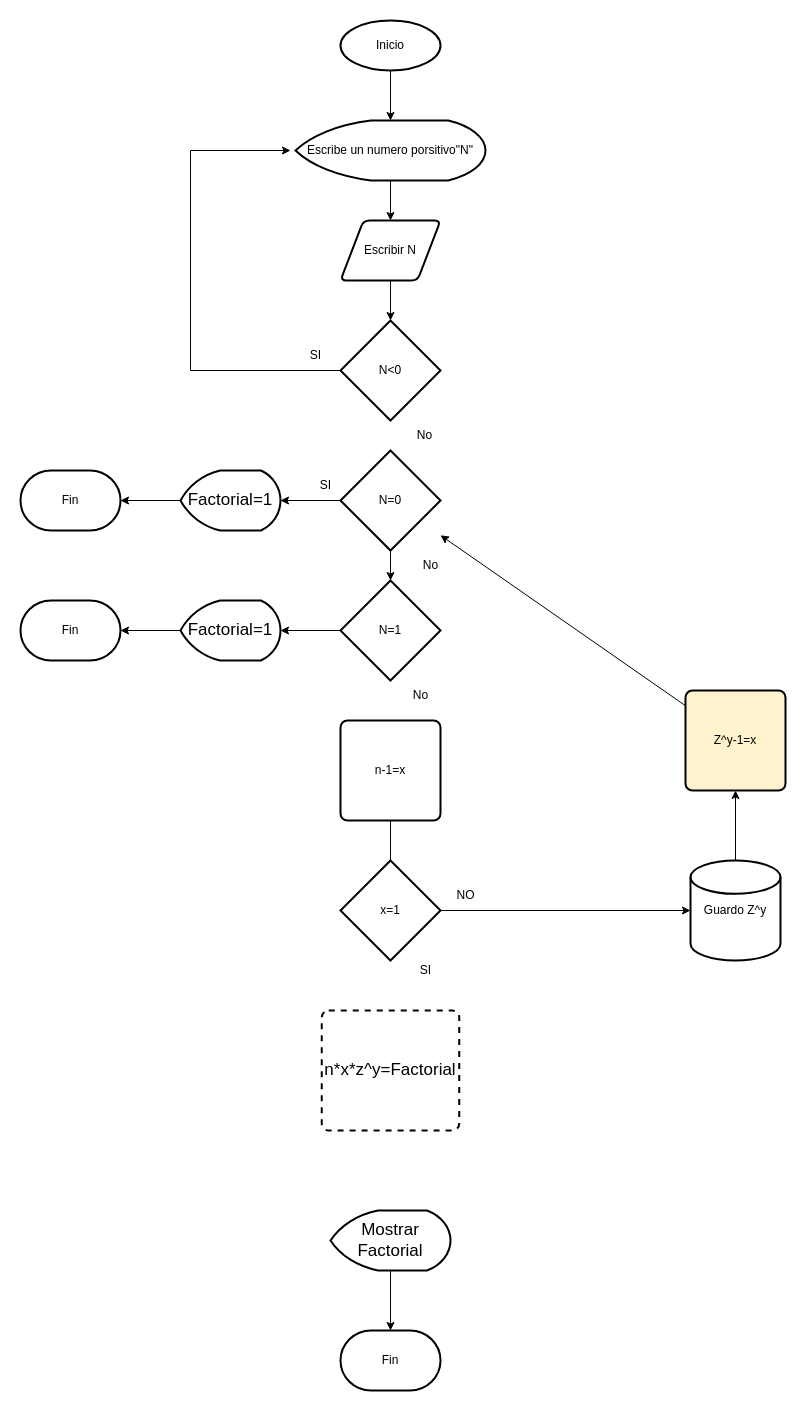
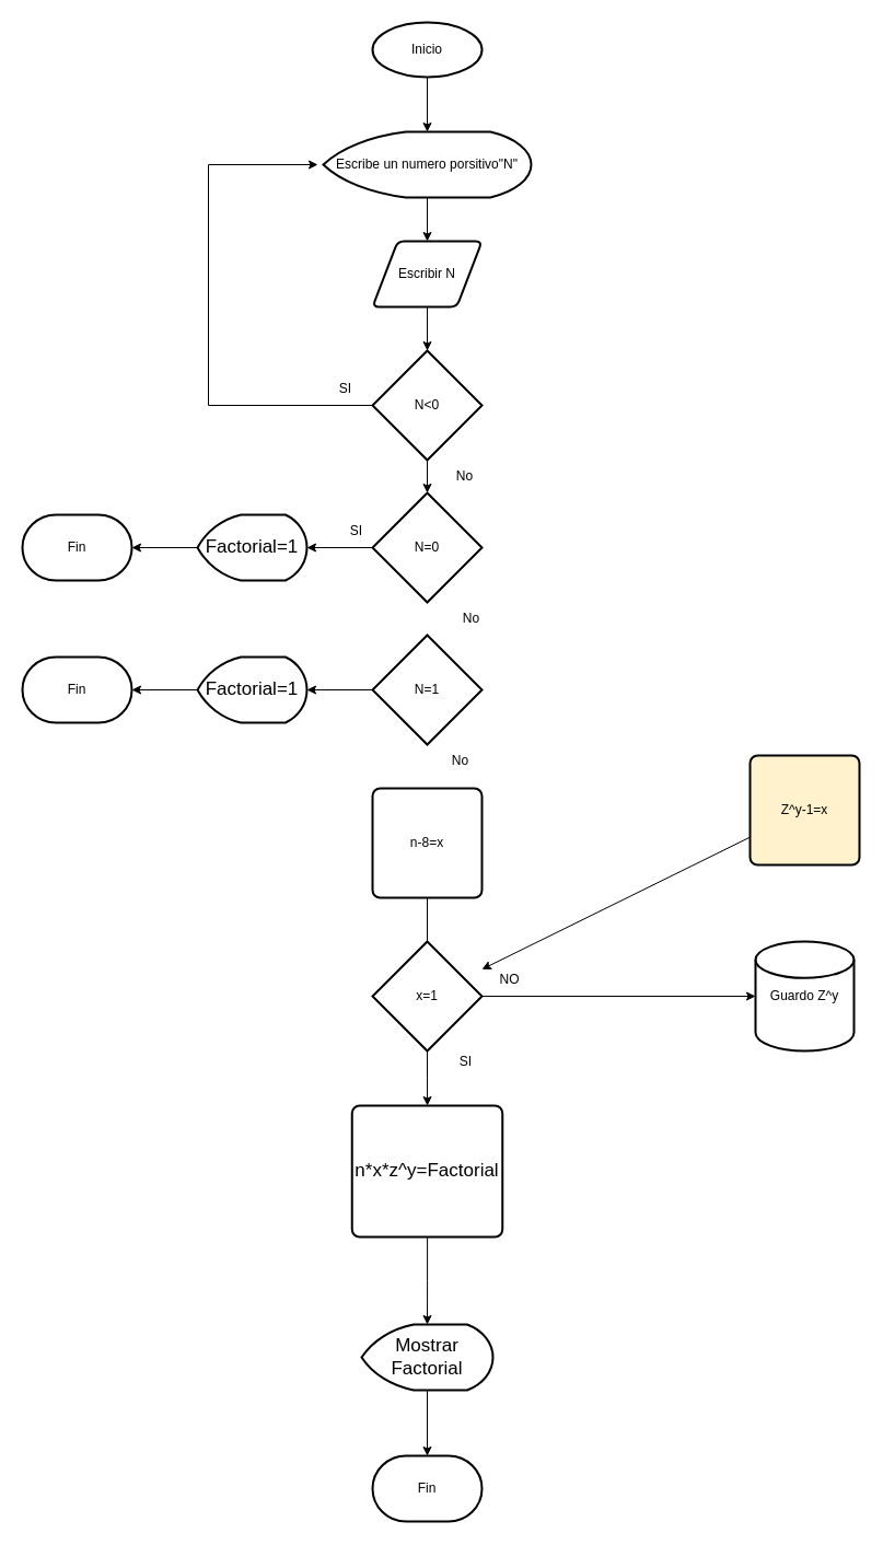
+ <mxCell id="9" value="" style="edgeStyle=orthogonalEdgeStyle;rounded=0;orthogonalLoop=1;jettySize=auto;html=1;" edge="1" parent="1" source="10" target="18"><mxGeometry relative="1" as="geometry" /></mxCell>
- <mxCell id="17" value="" style="edgeStyle=orthogonalEdgeStyle;rounded=0;orthogonalLoop=1;jettySize=auto;html=1;" edge="1" parent="1" source="18" target="23"><mxGeometry relative="1" as="geometry" /></mxCell>
- <mxCell id="41" style="edgeStyle=none;rounded=0;orthogonalLoop=1;jettySize=auto;html=1;" edge="1" parent="1" source="42" target="18"><mxGeometry relative="1" as="geometry" /></mxCell>
+ <mxCell id="41" style="edgeStyle=none;rounded=0;orthogonalLoop=1;jettySize=auto;html=1;" edge="1" parent="1" source="42" target="31"><mxGeometry relative="1" as="geometry" /></mxCell>
- <mxCell id="33" value="n-1=x" style="rounded=1;whiteSpace=wrap;html=1;absoluteArcSize=1;arcSize=14;strokeWidth=2;" vertex="1" parent="1"><mxGeometry x="340" y="720" width="100" height="100" as="geometry" /></mxCell>
+ <mxCell id="33" value="n-8=x" style="rounded=1;whiteSpace=wrap;html=1;absoluteArcSize=1;arcSize=14;strokeWidth=2;" vertex="1" parent="1"><mxGeometry x="340" y="720" width="100" height="100" as="geometry" /></mxCell>
- <mxCell id="34" style="edgeStyle=orthogonalEdgeStyle;rounded=0;orthogonalLoop=1;jettySize=auto;html=1;" edge="1" parent="1" source="35" target="42"><mxGeometry relative="1" as="geometry" /></mxCell>
+ <mxCell id="29" value="" style="edgeStyle=orthogonalEdgeStyle;rounded=0;orthogonalLoop=1;jettySize=auto;html=1;" edge="1" parent="1" source="31" target="37"><mxGeometry relative="1" as="geometry" /></mxCell>
- <mxCell id="37" value="&lt;font style=&quot;font-size: 17px;&quot;&gt;n*x*z^y=Factorial&lt;/font&gt;" style="rounded=1;whiteSpace=wrap;html=1;absoluteArcSize=1;arcSize=14;strokeWidth=2;dashed=1;" vertex="1" parent="1"><mxGeometry x="321.25" y="1010" width="137.5" height="120" as="geometry" /></mxCell>
+ <mxCell id="37" value="&lt;font style=&quot;font-size: 17px;&quot;&gt;n*x*z^y=Factorial&lt;/font&gt;" style="rounded=1;whiteSpace=wrap;html=1;absoluteArcSize=1;arcSize=14;strokeWidth=2;" vertex="1" parent="1"><mxGeometry x="321.25" y="1010" width="137.5" height="120" as="geometry" /></mxCell>
+ <mxCell id="36" value="" style="edgeStyle=orthogonalEdgeStyle;rounded=0;orthogonalLoop=1;jettySize=auto;html=1;" edge="1" parent="1" source="37" target="14"><mxGeometry relative="1" as="geometry" /></mxCell>
